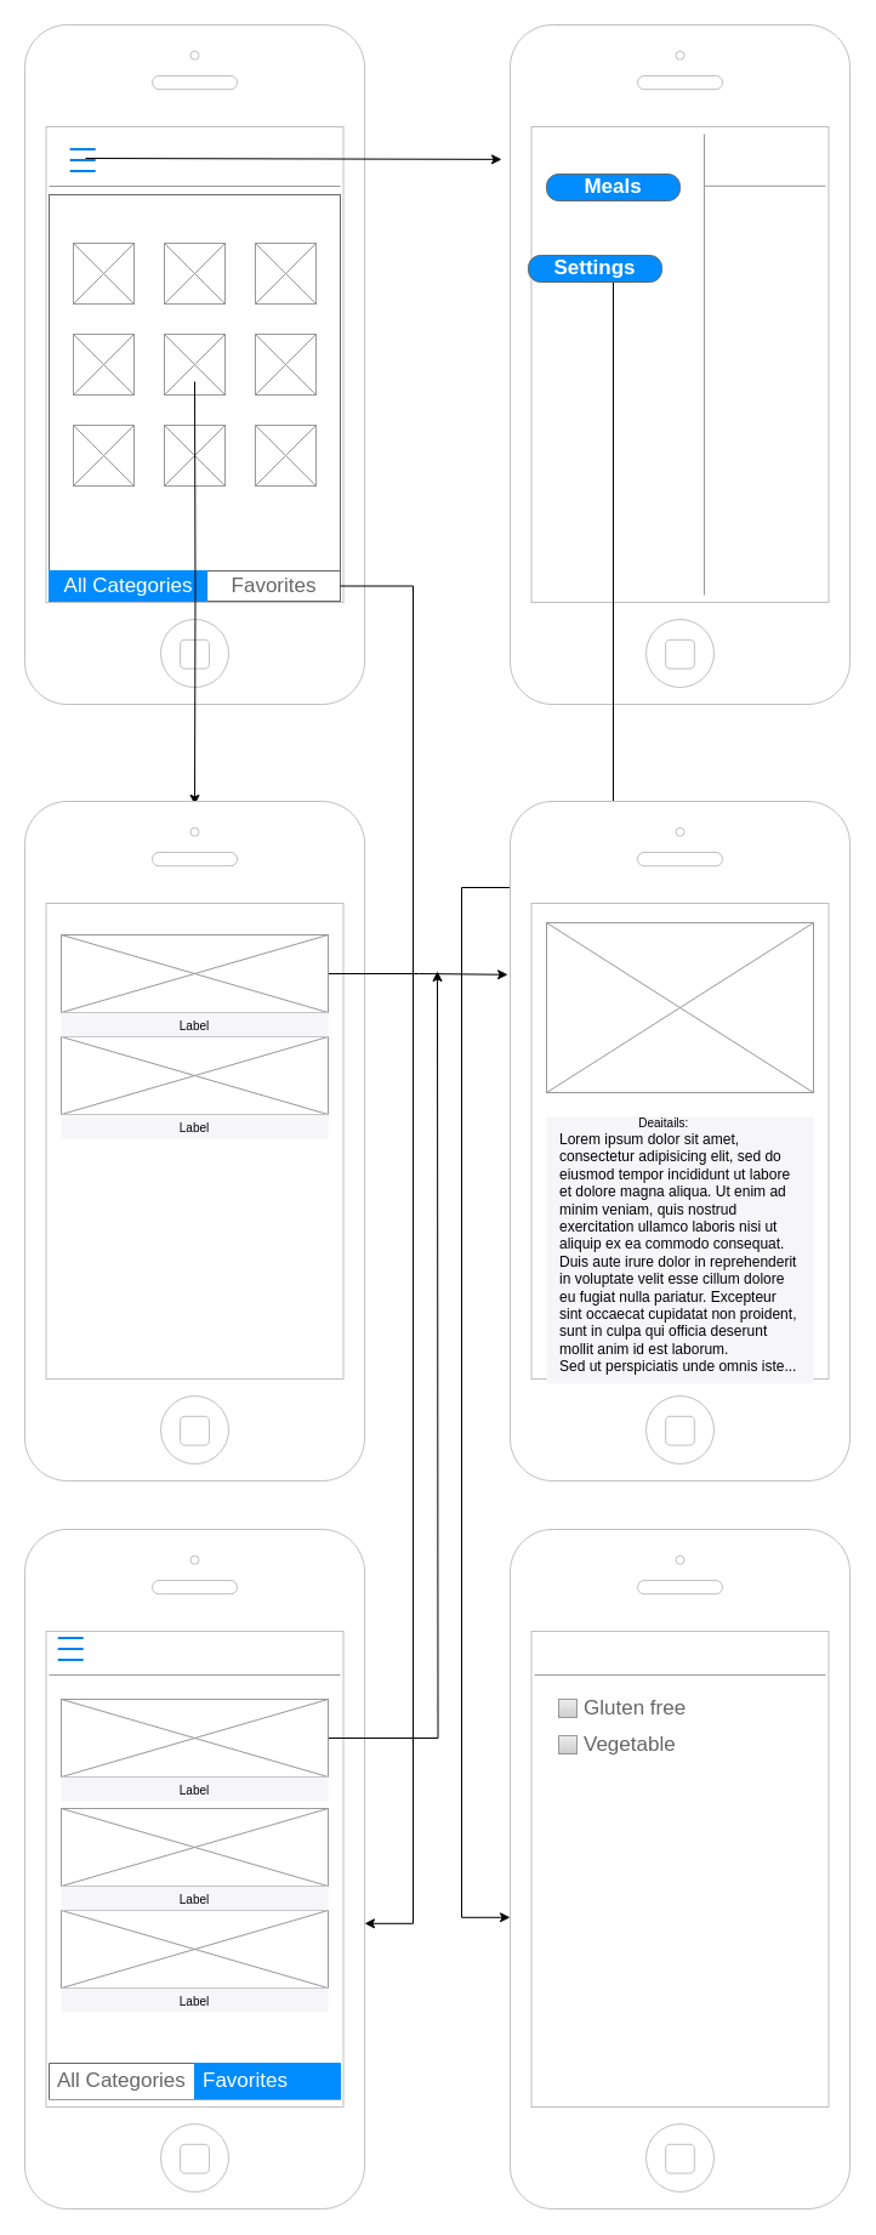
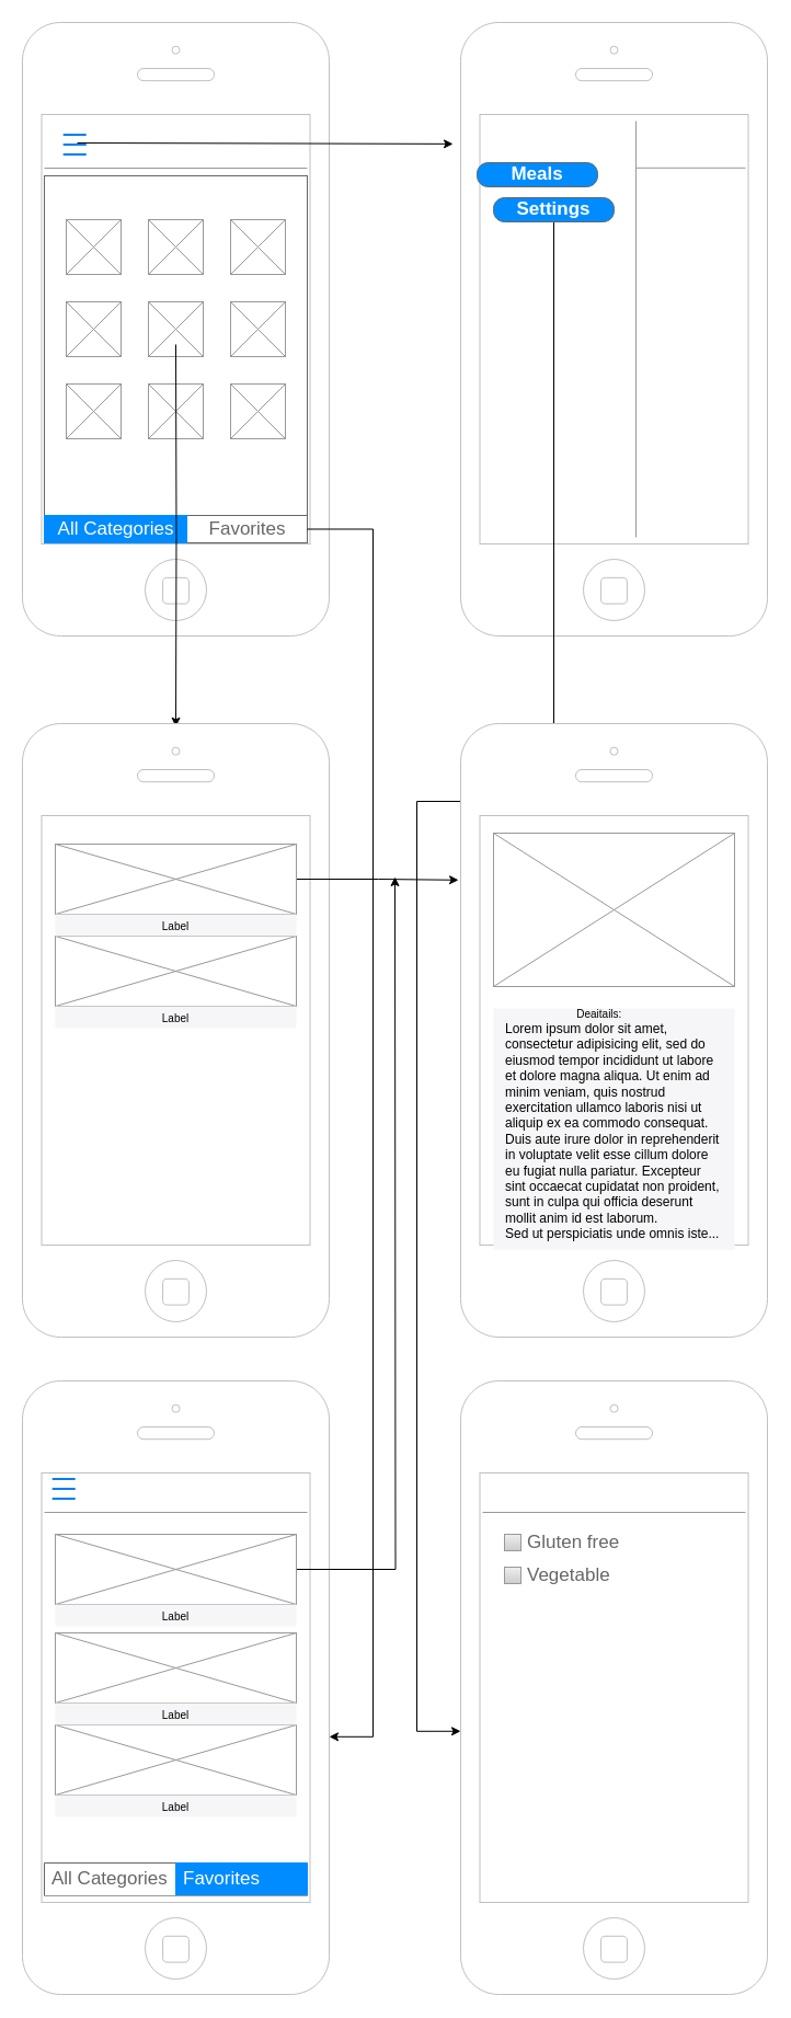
- <mxCell id="9" value="Meals" style="strokeWidth=1;shadow=0;dashed=0;align=center;html=1;shape=mxgraph.mockup.buttons.button;strokeColor=#666666;fontColor=#ffffff;mainText=;buttonStyle=round;fontSize=17;fontStyle=1;fillColor=#008cff;whiteSpace=wrap;" vertex="1" parent="1"><mxGeometry x="450" y="143" width="110" height="22" as="geometry" /></mxCell>
+ <mxCell id="9" value="Meals" style="strokeWidth=1;shadow=0;dashed=0;align=center;html=1;shape=mxgraph.mockup.buttons.button;strokeColor=#666666;fontColor=#ffffff;mainText=;buttonStyle=round;fontSize=17;fontStyle=1;fillColor=#008cff;whiteSpace=wrap;" vertex="1" parent="1"><mxGeometry x="435" y="148" width="110" height="22" as="geometry" /></mxCell>
- <mxCell id="11" value="Settings" style="strokeWidth=1;shadow=0;dashed=0;align=center;html=1;shape=mxgraph.mockup.buttons.button;strokeColor=#666666;fontColor=#ffffff;mainText=;buttonStyle=round;fontSize=17;fontStyle=1;fillColor=#008cff;whiteSpace=wrap;" vertex="1" parent="1"><mxGeometry x="435" y="210" width="110" height="22" as="geometry" /></mxCell>
+ <mxCell id="11" value="Settings" style="strokeWidth=1;shadow=0;dashed=0;align=center;html=1;shape=mxgraph.mockup.buttons.button;strokeColor=#666666;fontColor=#ffffff;mainText=;buttonStyle=round;fontSize=17;fontStyle=1;fillColor=#008cff;whiteSpace=wrap;" vertex="1" parent="1"><mxGeometry x="450" y="180" width="110" height="22" as="geometry" /></mxCell>
